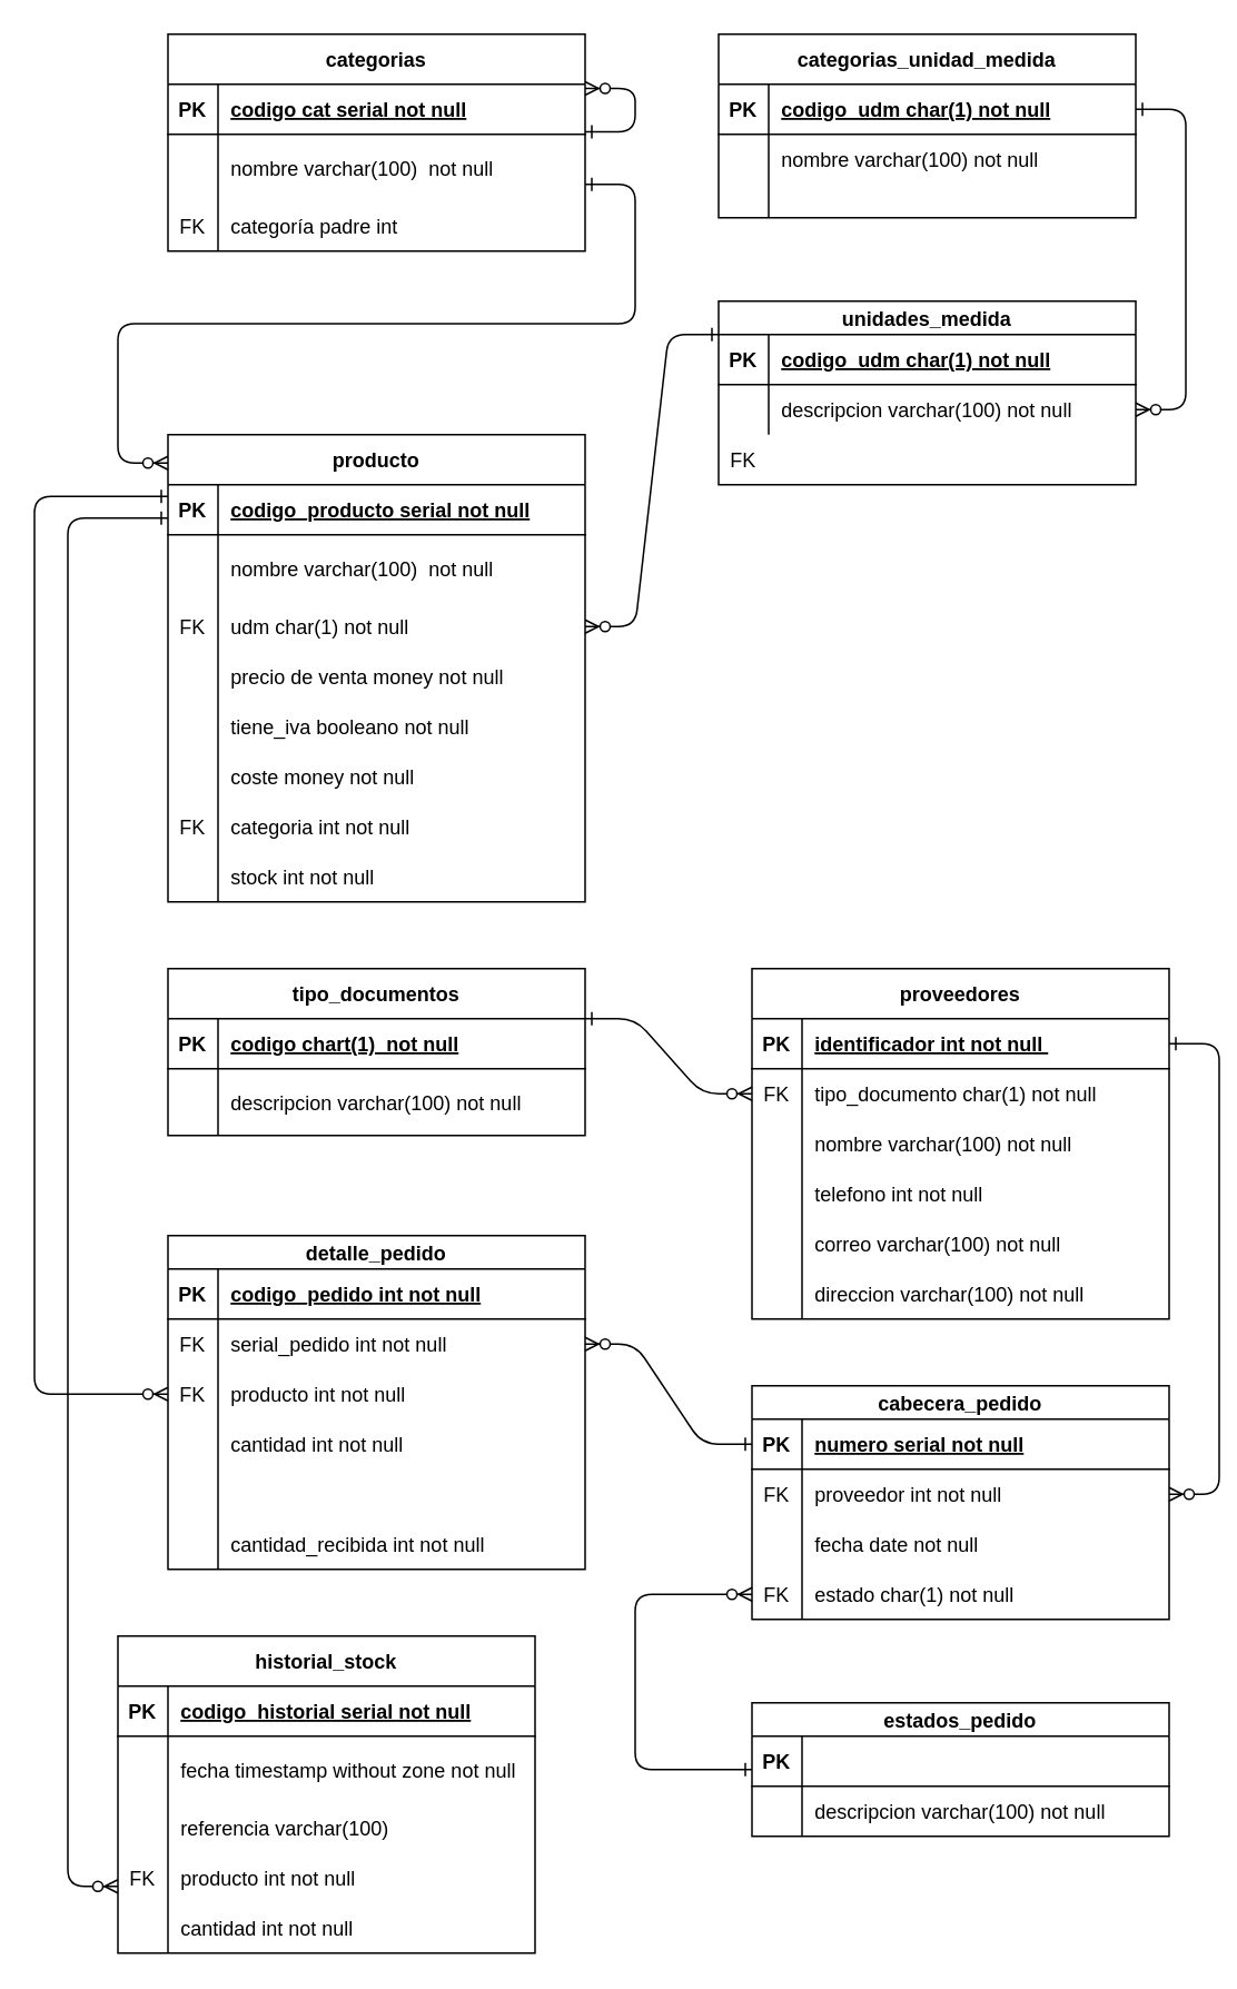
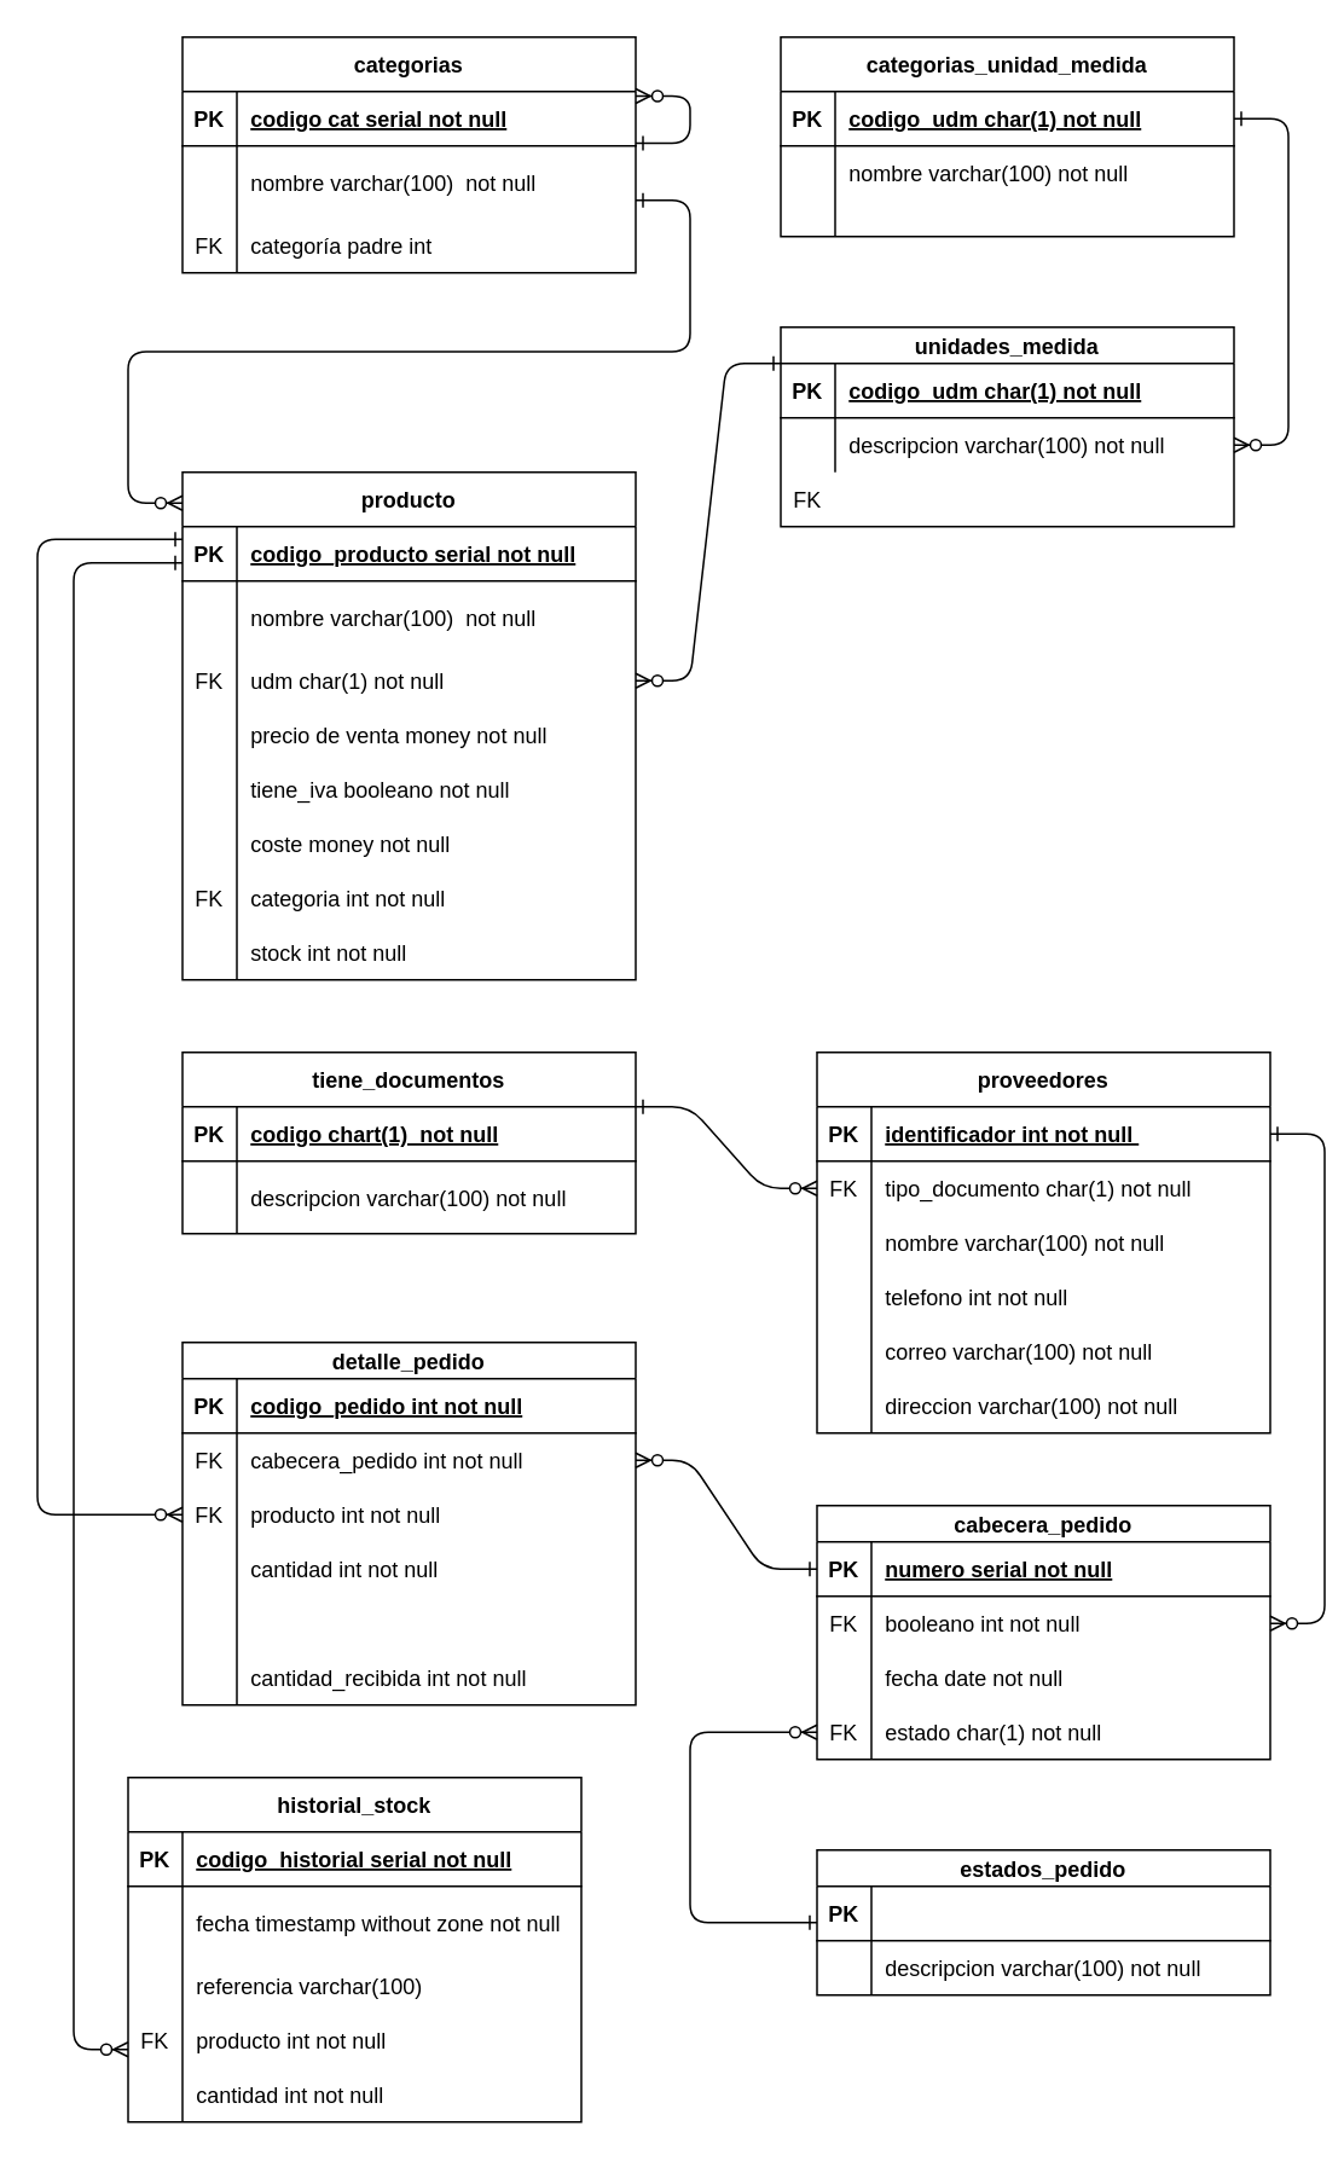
- <mxCell id="60" value="tipo_documentos" style="shape=table;startSize=30;container=1;collapsible=1;childLayout=tableLayout;fixedRows=1;rowLines=0;fontStyle=1;align=center;resizeLast=1;" parent="1" vertex="1"><mxGeometry x="100" y="580" width="250" height="100" as="geometry" /></mxCell>
+ <mxCell id="60" value="tiene_documentos" style="shape=table;startSize=30;container=1;collapsible=1;childLayout=tableLayout;fixedRows=1;rowLines=0;fontStyle=1;align=center;resizeLast=1;" parent="1" vertex="1"><mxGeometry x="100" y="580" width="250" height="100" as="geometry" /></mxCell>
- <mxCell id="107" value="serial_pedido int not null" style="shape=partialRectangle;overflow=hidden;connectable=0;fillColor=none;top=0;left=0;bottom=0;right=0;align=left;spacingLeft=6;" parent="105" vertex="1"><mxGeometry x="30" width="220" height="30" as="geometry"><mxRectangle width="220" height="30" as="alternateBounds" /></mxGeometry></mxCell>
+ <mxCell id="107" value="cabecera_pedido int not null" style="shape=partialRectangle;overflow=hidden;connectable=0;fillColor=none;top=0;left=0;bottom=0;right=0;align=left;spacingLeft=6;" parent="105" vertex="1"><mxGeometry x="30" width="220" height="30" as="geometry"><mxRectangle width="220" height="30" as="alternateBounds" /></mxGeometry></mxCell>
- <mxCell id="93" value="proveedor int not null" style="shape=partialRectangle;overflow=hidden;connectable=0;fillColor=none;top=0;left=0;bottom=0;right=0;align=left;spacingLeft=6;" parent="91" vertex="1"><mxGeometry x="30" width="220" height="30" as="geometry"><mxRectangle width="220" height="30" as="alternateBounds" /></mxGeometry></mxCell>
+ <mxCell id="93" value="booleano int not null" style="shape=partialRectangle;overflow=hidden;connectable=0;fillColor=none;top=0;left=0;bottom=0;right=0;align=left;spacingLeft=6;" parent="91" vertex="1"><mxGeometry x="30" width="220" height="30" as="geometry"><mxRectangle width="220" height="30" as="alternateBounds" /></mxGeometry></mxCell>
